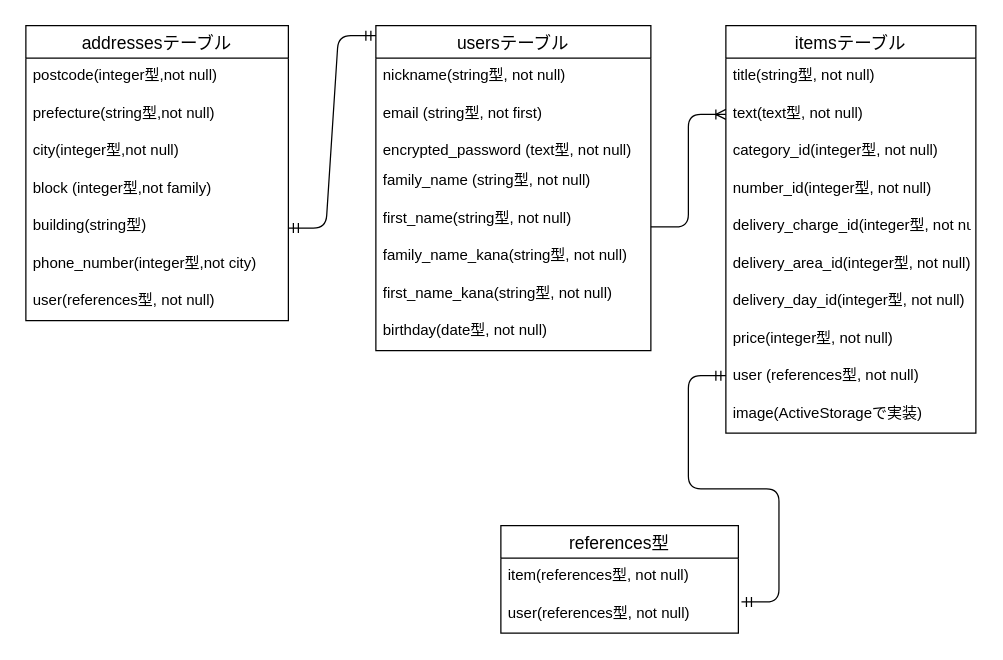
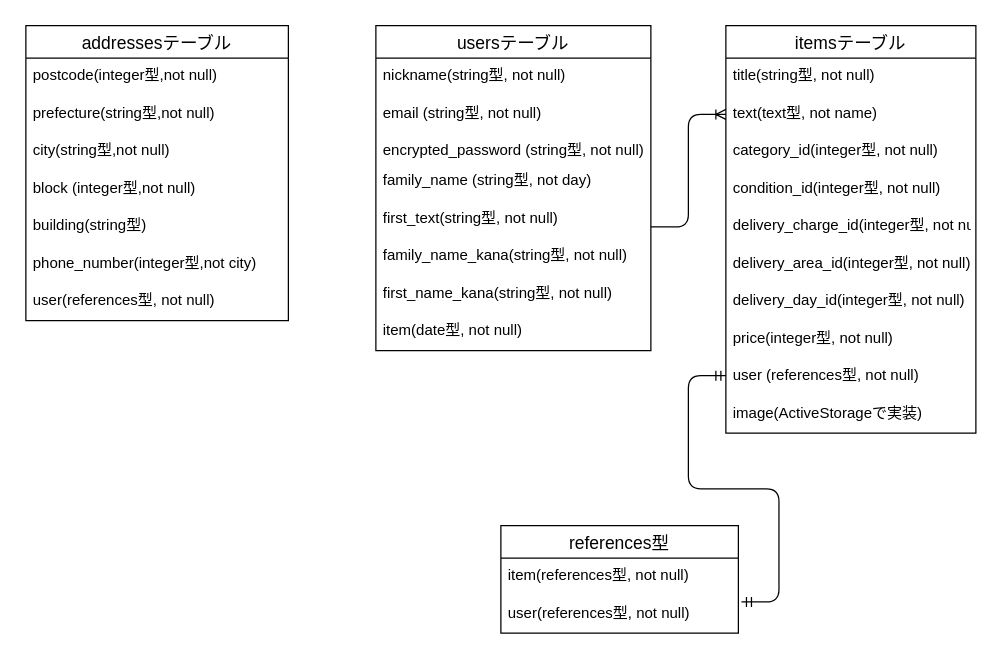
- <mxCell id="4" value="email (string型, not first)&#10;" style="text;strokeColor=none;fillColor=none;spacingLeft=4;spacingRight=4;overflow=hidden;rotatable=0;points=[[0,0.5],[1,0.5]];portConstraint=eastwest;fontSize=12;" parent="2" vertex="1"><mxGeometry y="56" width="220" height="30" as="geometry" /></mxCell>
+ <mxCell id="4" value="email (string型, not null)&#10;" style="text;strokeColor=none;fillColor=none;spacingLeft=4;spacingRight=4;overflow=hidden;rotatable=0;points=[[0,0.5],[1,0.5]];portConstraint=eastwest;fontSize=12;" parent="2" vertex="1"><mxGeometry y="56" width="220" height="30" as="geometry" /></mxCell>
- <mxCell id="13" value="text(text型, not null)" style="text;strokeColor=none;fillColor=none;spacingLeft=4;spacingRight=4;overflow=hidden;rotatable=0;points=[[0,0.5],[1,0.5]];portConstraint=eastwest;fontSize=12;" parent="11" vertex="1"><mxGeometry y="56" width="200" height="30" as="geometry" /></mxCell>
+ <mxCell id="13" value="text(text型, not name)" style="text;strokeColor=none;fillColor=none;spacingLeft=4;spacingRight=4;overflow=hidden;rotatable=0;points=[[0,0.5],[1,0.5]];portConstraint=eastwest;fontSize=12;" parent="11" vertex="1"><mxGeometry y="56" width="200" height="30" as="geometry" /></mxCell>
- <mxCell id="33" value="" style="edgeStyle=entityRelationEdgeStyle;fontSize=12;html=1;endArrow=ERmandOne;startArrow=ERmandOne;entryX=0;entryY=0.031;entryDx=0;entryDy=0;entryPerimeter=0;exitX=1;exitY=0.533;exitDx=0;exitDy=0;exitPerimeter=0;" parent="1" source="27" target="2" edge="1"><mxGeometry width="100" height="100" relative="1" as="geometry"><mxPoint x="180" y="188" as="sourcePoint" /><mxPoint x="280" y="88" as="targetPoint" /></mxGeometry></mxCell>
- <mxCell id="25" value="city(integer型,not null)" style="text;strokeColor=none;fillColor=none;spacingLeft=4;spacingRight=4;overflow=hidden;rotatable=0;points=[[0,0.5],[1,0.5]];portConstraint=eastwest;fontSize=12;" parent="22" vertex="1"><mxGeometry y="86" width="210" height="30" as="geometry" /></mxCell>
+ <mxCell id="25" value="city(string型,not null)" style="text;strokeColor=none;fillColor=none;spacingLeft=4;spacingRight=4;overflow=hidden;rotatable=0;points=[[0,0.5],[1,0.5]];portConstraint=eastwest;fontSize=12;" parent="22" vertex="1"><mxGeometry y="86" width="210" height="30" as="geometry" /></mxCell>
- <mxCell id="5" value="encrypted_password (text型, not null)&#10;" style="text;strokeColor=none;fillColor=none;spacingLeft=4;spacingRight=4;overflow=hidden;rotatable=0;points=[[0,0.5],[1,0.5]];portConstraint=eastwest;fontSize=12;" parent="2" vertex="1"><mxGeometry y="86" width="220" height="24" as="geometry" /></mxCell>
+ <mxCell id="5" value="encrypted_password (string型, not null)&#10;" style="text;strokeColor=none;fillColor=none;spacingLeft=4;spacingRight=4;overflow=hidden;rotatable=0;points=[[0,0.5],[1,0.5]];portConstraint=eastwest;fontSize=12;" parent="2" vertex="1"><mxGeometry y="86" width="220" height="24" as="geometry" /></mxCell>
- <mxCell id="6" value="family_name (string型, not null)" style="text;strokeColor=none;fillColor=none;spacingLeft=4;spacingRight=4;overflow=hidden;rotatable=0;points=[[0,0.5],[1,0.5]];portConstraint=eastwest;fontSize=12;labelBackgroundColor=none;align=left;" parent="2" vertex="1"><mxGeometry y="110" width="220" height="30" as="geometry" /></mxCell>
+ <mxCell id="6" value="family_name (string型, not day)" style="text;strokeColor=none;fillColor=none;spacingLeft=4;spacingRight=4;overflow=hidden;rotatable=0;points=[[0,0.5],[1,0.5]];portConstraint=eastwest;fontSize=12;labelBackgroundColor=none;align=left;" parent="2" vertex="1"><mxGeometry y="110" width="220" height="30" as="geometry" /></mxCell>
- <mxCell id="26" value="block (integer型,not family)" style="text;strokeColor=none;fillColor=none;spacingLeft=4;spacingRight=4;overflow=hidden;rotatable=0;points=[[0,0.5],[1,0.5]];portConstraint=eastwest;fontSize=12;" parent="22" vertex="1"><mxGeometry y="116" width="210" height="30" as="geometry" /></mxCell>
+ <mxCell id="26" value="block (integer型,not null)" style="text;strokeColor=none;fillColor=none;spacingLeft=4;spacingRight=4;overflow=hidden;rotatable=0;points=[[0,0.5],[1,0.5]];portConstraint=eastwest;fontSize=12;" parent="22" vertex="1"><mxGeometry y="116" width="210" height="30" as="geometry" /></mxCell>
- <mxCell id="15" value="number_id(integer型, not null)" style="text;strokeColor=none;fillColor=none;spacingLeft=4;spacingRight=4;overflow=hidden;rotatable=0;points=[[0,0.5],[1,0.5]];portConstraint=eastwest;fontSize=12;labelBackgroundColor=none;align=left;" parent="11" vertex="1"><mxGeometry y="116" width="200" height="30" as="geometry" /></mxCell>
+ <mxCell id="15" value="condition_id(integer型, not null)" style="text;strokeColor=none;fillColor=none;spacingLeft=4;spacingRight=4;overflow=hidden;rotatable=0;points=[[0,0.5],[1,0.5]];portConstraint=eastwest;fontSize=12;labelBackgroundColor=none;align=left;" parent="11" vertex="1"><mxGeometry y="116" width="200" height="30" as="geometry" /></mxCell>
- <mxCell id="7" value="first_name(string型, not null)" style="text;strokeColor=none;fillColor=none;spacingLeft=4;spacingRight=4;overflow=hidden;rotatable=0;points=[[0,0.5],[1,0.5]];portConstraint=eastwest;fontSize=12;labelBackgroundColor=none;align=left;" parent="2" vertex="1"><mxGeometry y="140" width="220" height="30" as="geometry" /></mxCell>
+ <mxCell id="7" value="first_text(string型, not null)" style="text;strokeColor=none;fillColor=none;spacingLeft=4;spacingRight=4;overflow=hidden;rotatable=0;points=[[0,0.5],[1,0.5]];portConstraint=eastwest;fontSize=12;labelBackgroundColor=none;align=left;" parent="2" vertex="1"><mxGeometry y="140" width="220" height="30" as="geometry" /></mxCell>
- <mxCell id="10" value="birthday(date型, not null)" style="text;strokeColor=none;fillColor=none;spacingLeft=4;spacingRight=4;overflow=hidden;rotatable=0;points=[[0,0.5],[1,0.5]];portConstraint=eastwest;fontSize=12;labelBackgroundColor=none;align=left;" parent="2" vertex="1"><mxGeometry y="230" width="220" height="30" as="geometry" /></mxCell>
+ <mxCell id="10" value="item(date型, not null)" style="text;strokeColor=none;fillColor=none;spacingLeft=4;spacingRight=4;overflow=hidden;rotatable=0;points=[[0,0.5],[1,0.5]];portConstraint=eastwest;fontSize=12;labelBackgroundColor=none;align=left;" parent="2" vertex="1"><mxGeometry y="230" width="220" height="30" as="geometry" /></mxCell>
